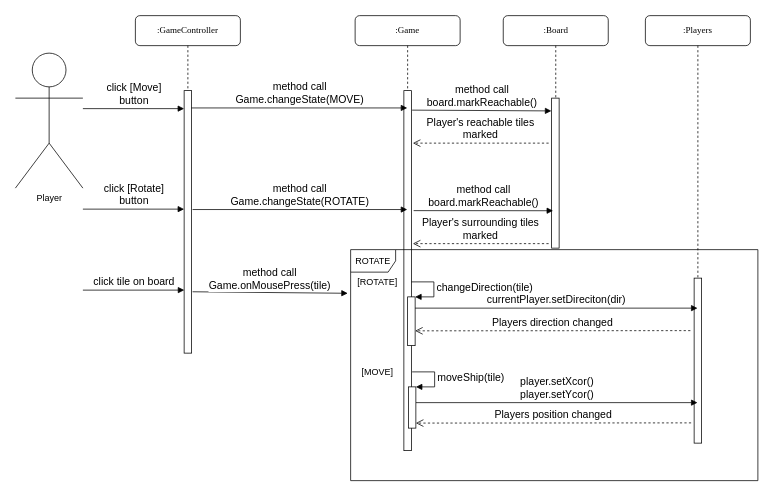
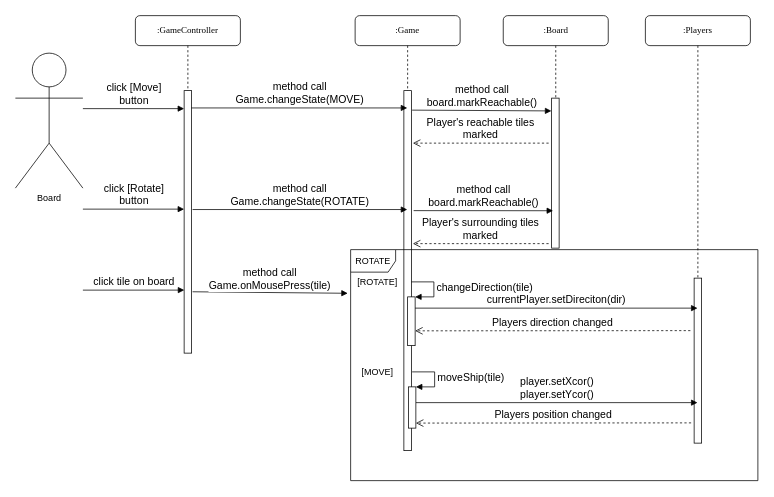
- <mxCell id="8" value="Player" style="shape=umlActor;verticalLabelPosition=bottom;verticalAlign=top;html=1;" parent="1" vertex="1"><mxGeometry x="20" y="70" width="90" height="180" as="geometry" /></mxCell>
+ <mxCell id="8" value="Board" style="shape=umlActor;verticalLabelPosition=bottom;verticalAlign=top;html=1;" parent="1" vertex="1"><mxGeometry x="20" y="70" width="90" height="180" as="geometry" /></mxCell>
